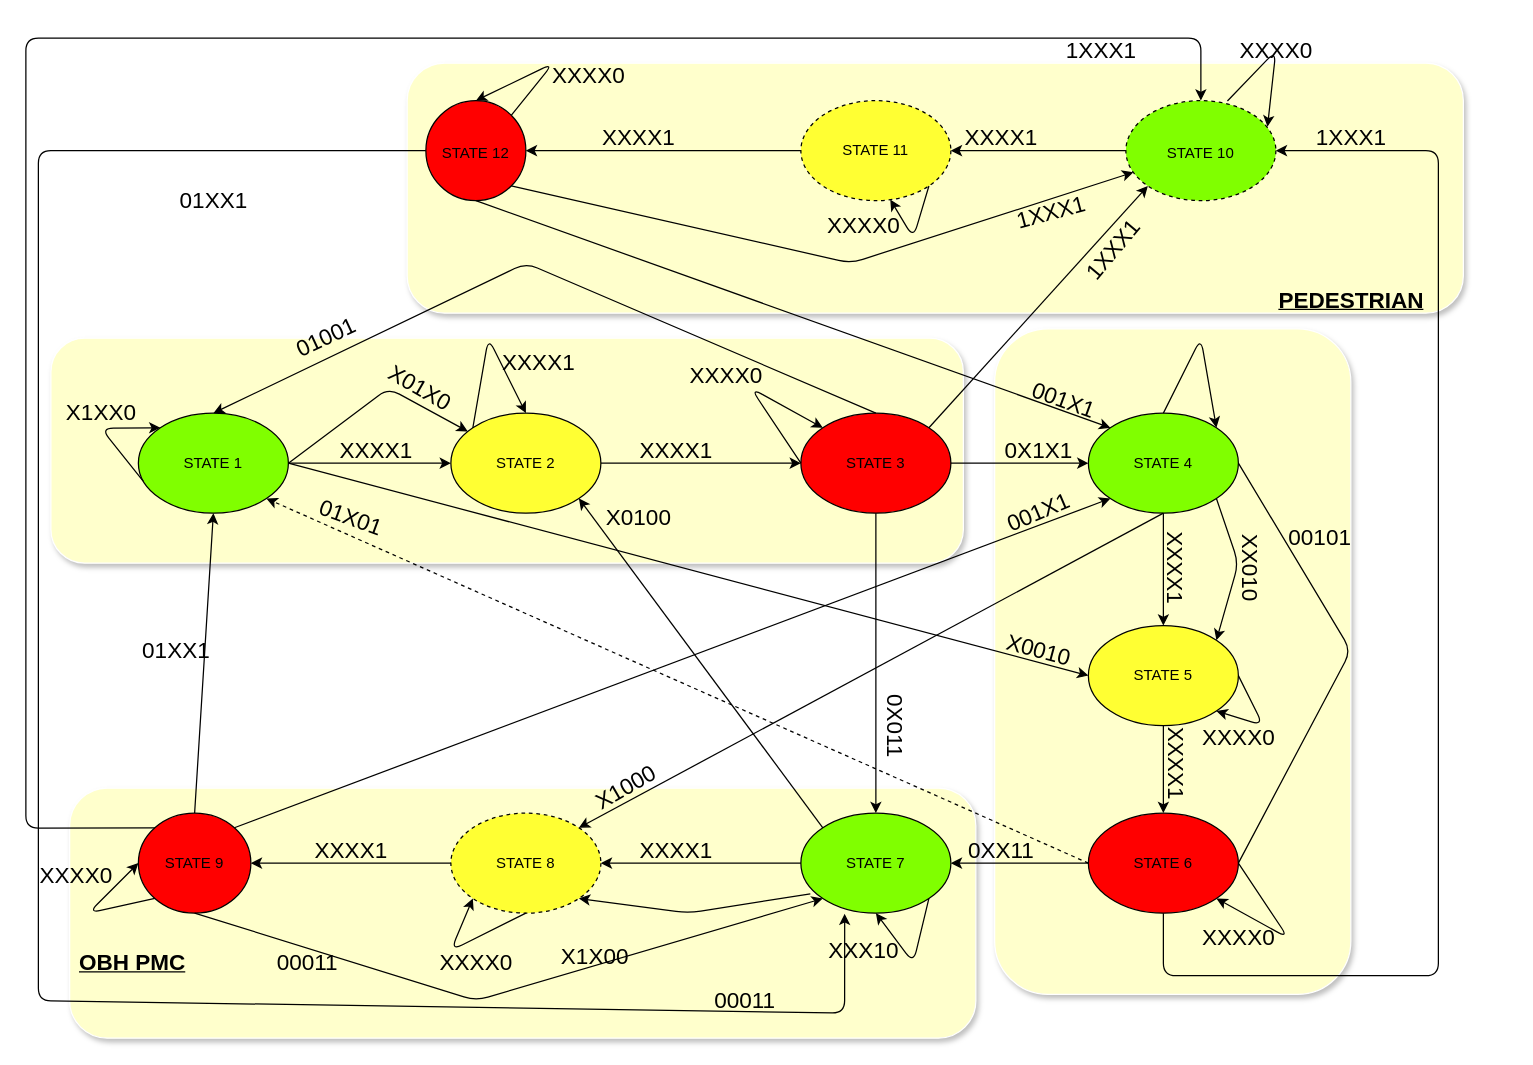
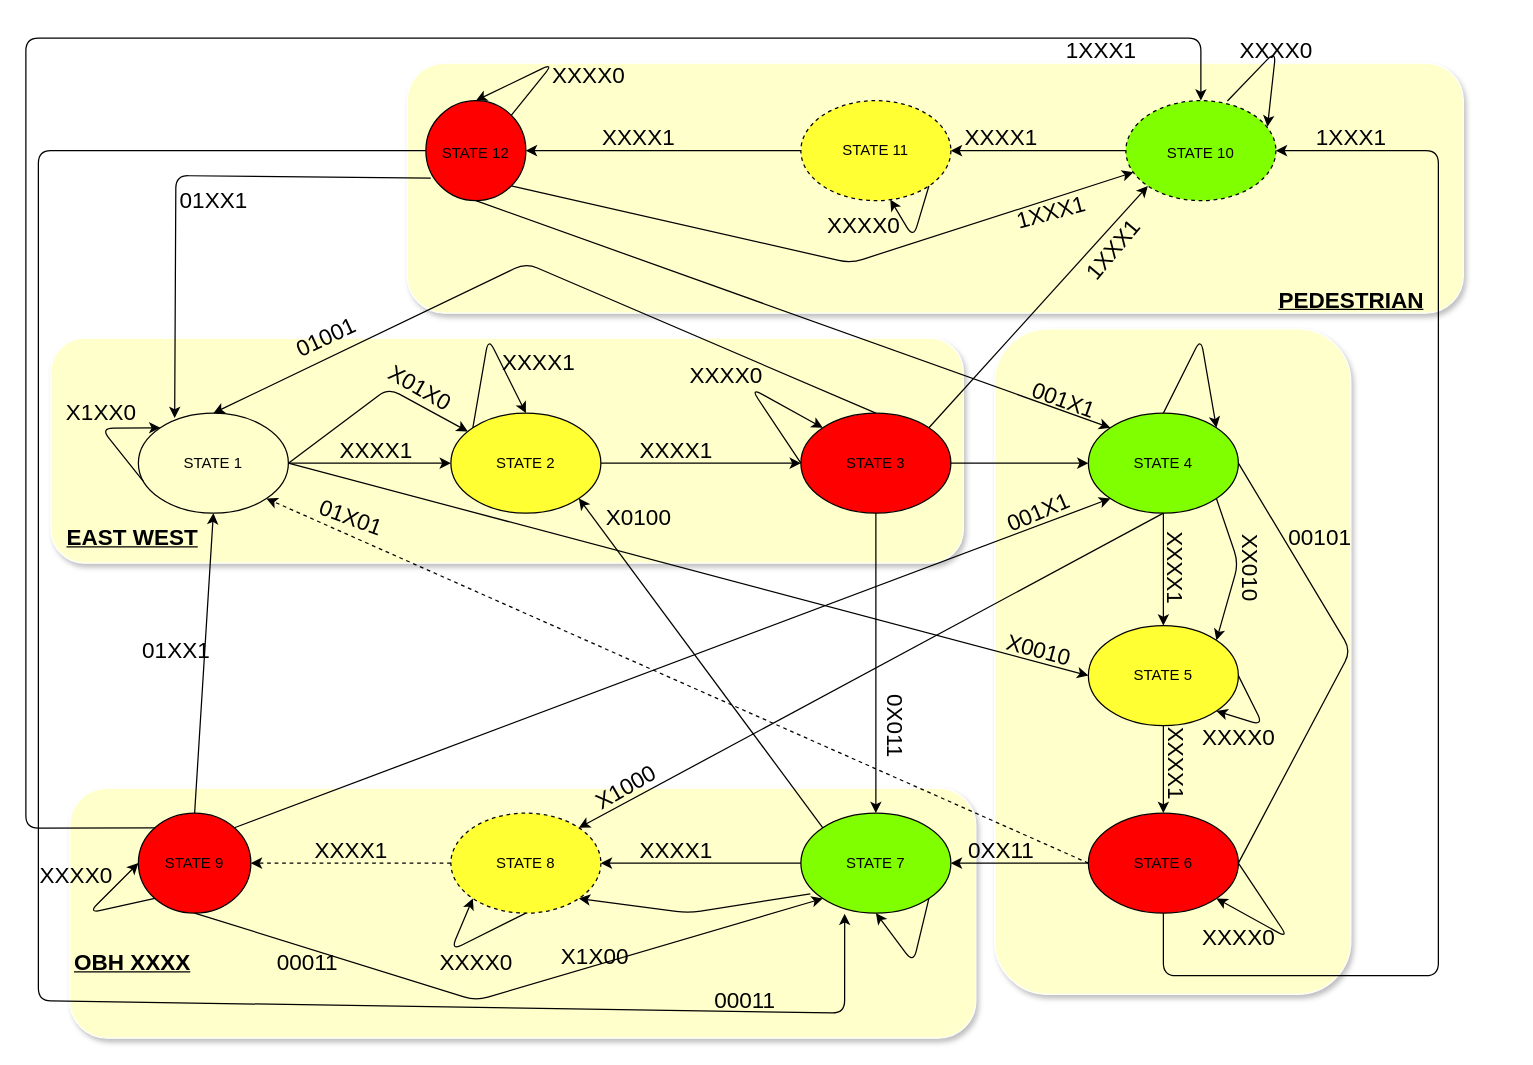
+ <mxCell id="92" value="" style="endArrow=classic;html=1;fontSize=18;entryX=0.242;entryY=0.05;entryDx=0;entryDy=0;exitX=0.049;exitY=0.775;exitDx=0;exitDy=0;exitPerimeter=0;entryPerimeter=0;" parent="1" source="48" target="6" edge="1"><mxGeometry width="50" height="50" relative="1" as="geometry"><mxPoint x="240" y="330" as="sourcePoint" /><mxPoint x="880" y="500" as="targetPoint" /><Array as="points"><mxPoint x="140" y="140" /></Array></mxGeometry></mxCell>
- <mxCell id="60" value="&lt;span style=&quot;font-size: 18px;&quot;&gt;0X1X1&lt;/span&gt;" style="text;html=1;align=center;verticalAlign=middle;resizable=0;points=[];autosize=1;strokeColor=none;fillColor=none;" parent="1" vertex="1"><mxGeometry x="790" y="340" width="80" height="40" as="geometry" /></mxCell>
- <mxCell id="6" value="STATE 1" style="ellipse;whiteSpace=wrap;html=1;fillColor=#80FF00;" parent="1" vertex="1"><mxGeometry x="110" y="330" width="120" height="80" as="geometry" /></mxCell>
+ <mxCell id="6" value="STATE 1" style="ellipse;whiteSpace=wrap;html=1;fillColor=#ffffcc;" parent="1" vertex="1"><mxGeometry x="110" y="330" width="120" height="80" as="geometry" /></mxCell>
+ <mxCell id="102" value="&lt;span style=&quot;font-size: 18px;&quot;&gt;&lt;b&gt;&lt;u&gt;EAST WEST&lt;/u&gt;&lt;/b&gt;&lt;/span&gt;" style="text;html=1;align=center;verticalAlign=middle;resizable=0;points=[];autosize=1;strokeColor=none;fillColor=none;" parent="1" vertex="1"><mxGeometry x="40" y="410" width="130" height="40" as="geometry" /></mxCell>
- <mxCell id="43" value="" style="endArrow=classic;html=1;fontSize=18;exitX=0;exitY=0.5;exitDx=0;exitDy=0;" parent="1" source="11" target="14" edge="1"><mxGeometry width="50" height="50" relative="1" as="geometry"><mxPoint x="360" y="700" as="sourcePoint" /><mxPoint x="870" y="590" as="targetPoint" /></mxGeometry></mxCell>
+ <mxCell id="43" value="" style="endArrow=classic;html=1;fontSize=18;exitX=0;exitY=0.5;exitDx=0;exitDy=0;dashed=1;" parent="1" source="11" target="14" edge="1"><mxGeometry width="50" height="50" relative="1" as="geometry"><mxPoint x="360" y="700" as="sourcePoint" /><mxPoint x="870" y="590" as="targetPoint" /></mxGeometry></mxCell>
- <mxCell id="73" value="&lt;span style=&quot;font-size: 18px;&quot;&gt;XXX10&lt;/span&gt;" style="text;html=1;align=center;verticalAlign=middle;resizable=0;points=[];autosize=1;strokeColor=none;fillColor=none;" parent="1" vertex="1"><mxGeometry x="650" y="740" width="80" height="40" as="geometry" /></mxCell>
- <mxCell id="103" value="&lt;span style=&quot;font-size: 18px;&quot;&gt;&lt;b&gt;&lt;u&gt;OBH PMC&lt;/u&gt;&lt;/b&gt;&lt;/span&gt;" style="text;html=1;align=center;verticalAlign=middle;resizable=0;points=[];autosize=1;strokeColor=none;fillColor=none;" parent="1" vertex="1"><mxGeometry x="50" y="750" width="110" height="40" as="geometry" /></mxCell>
+ <mxCell id="103" value="&lt;span style=&quot;font-size: 18px;&quot;&gt;&lt;b&gt;&lt;u&gt;OBH XXXX&lt;/u&gt;&lt;/b&gt;&lt;/span&gt;" style="text;html=1;align=center;verticalAlign=middle;resizable=0;points=[];autosize=1;strokeColor=none;fillColor=none;" parent="1" vertex="1"><mxGeometry x="50" y="750" width="110" height="40" as="geometry" /></mxCell>
